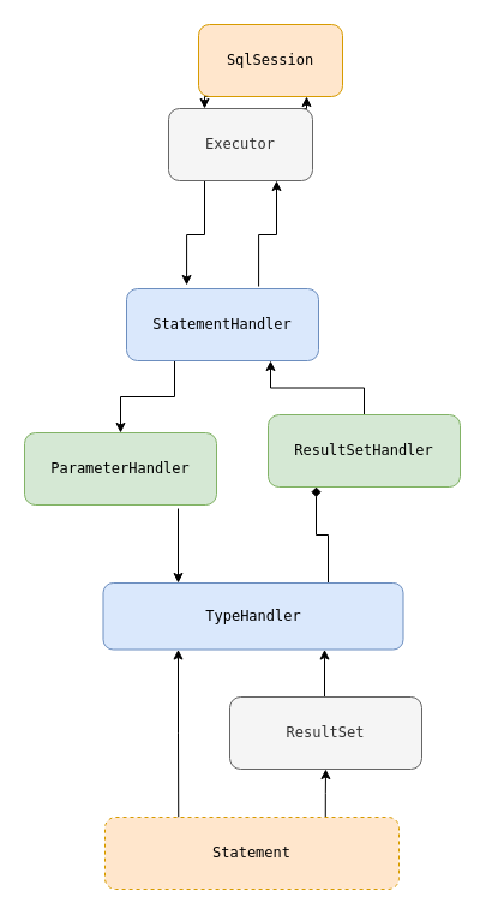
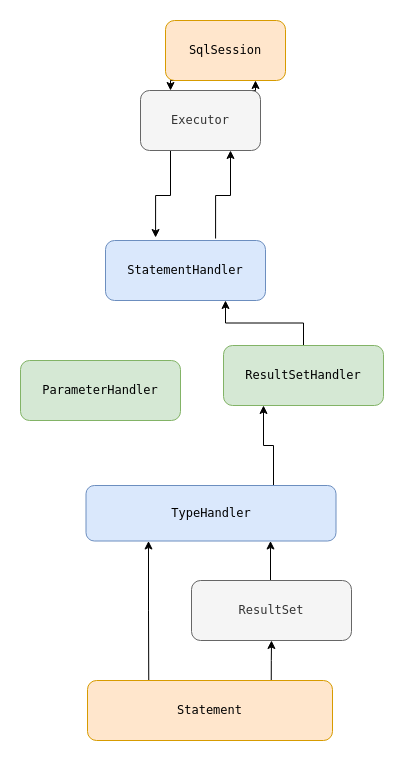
- <mxCell id="8" style="edgeStyle=orthogonalEdgeStyle;rounded=0;orthogonalLoop=1;jettySize=auto;html=1;exitX=0.25;exitY=1;exitDx=0;exitDy=0;entryX=0.5;entryY=0;entryDx=0;entryDy=0;" edge="1" parent="1" source="9" target="10"><mxGeometry relative="1" as="geometry" /></mxCell>
- <mxCell id="14" style="edgeStyle=orthogonalEdgeStyle;rounded=0;orthogonalLoop=1;jettySize=auto;html=1;exitX=0.75;exitY=0;exitDx=0;exitDy=0;entryX=0.25;entryY=1;entryDx=0;entryDy=0;startArrow=none;startFill=0;endArrow=diamond;endFill=1;" edge="1" parent="1" source="16" target="12"><mxGeometry relative="1" as="geometry" /></mxCell>
+ <mxCell id="14" style="edgeStyle=orthogonalEdgeStyle;rounded=0;orthogonalLoop=1;jettySize=auto;html=1;exitX=0.75;exitY=0;exitDx=0;exitDy=0;entryX=0.25;entryY=1;entryDx=0;entryDy=0;startArrow=none;startFill=0;endArrow=classic;endFill=1;" edge="1" parent="1" source="16" target="12"><mxGeometry relative="1" as="geometry" /></mxCell>
- <mxCell id="15" style="edgeStyle=orthogonalEdgeStyle;rounded=0;orthogonalLoop=1;jettySize=auto;html=1;exitX=0.25;exitY=0;exitDx=0;exitDy=0;entryX=0.8;entryY=1.05;entryDx=0;entryDy=0;entryPerimeter=0;startArrow=classic;startFill=1;endArrow=none;endFill=0;" edge="1" parent="1" source="16" target="10"><mxGeometry relative="1" as="geometry" /></mxCell>
- <mxCell id="18" value="&lt;pre&gt;&lt;pre&gt;&lt;pre&gt;&lt;pre&gt;&lt;pre&gt;Statement&lt;/pre&gt;&lt;/pre&gt;&lt;/pre&gt;&lt;/pre&gt;&lt;/pre&gt;" style="rounded=1;whiteSpace=wrap;html=1;fillColor=#ffe6cc;strokeColor=#d79b00;dashed=1;" vertex="1" parent="1"><mxGeometry x="87" y="680" width="245" height="60" as="geometry" /></mxCell>
+ <mxCell id="18" value="&lt;pre&gt;&lt;pre&gt;&lt;pre&gt;&lt;pre&gt;&lt;pre&gt;Statement&lt;/pre&gt;&lt;/pre&gt;&lt;/pre&gt;&lt;/pre&gt;&lt;/pre&gt;" style="rounded=1;whiteSpace=wrap;html=1;fillColor=#ffe6cc;strokeColor=#d79b00;" vertex="1" parent="1"><mxGeometry x="87" y="680" width="245" height="60" as="geometry" /></mxCell>
